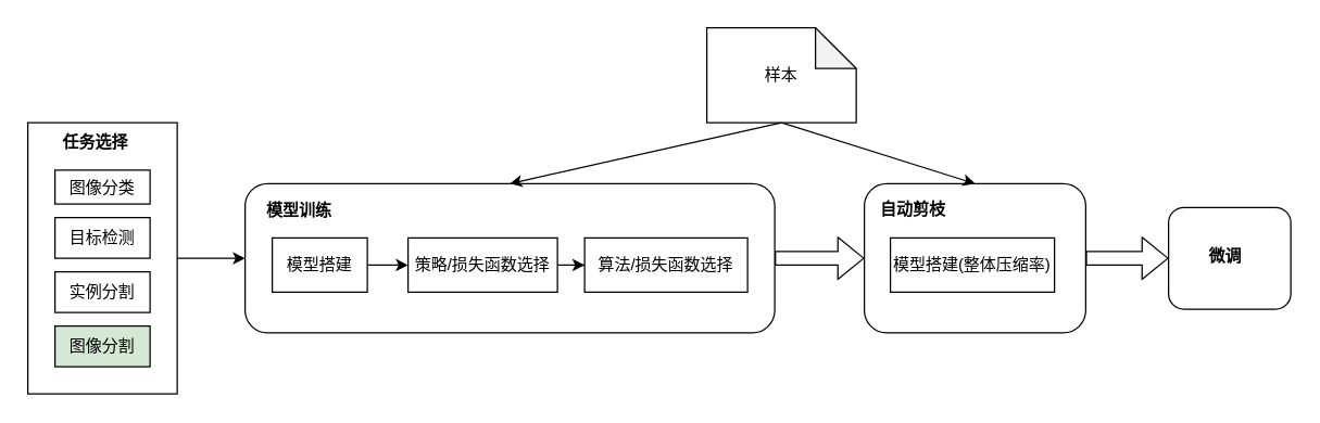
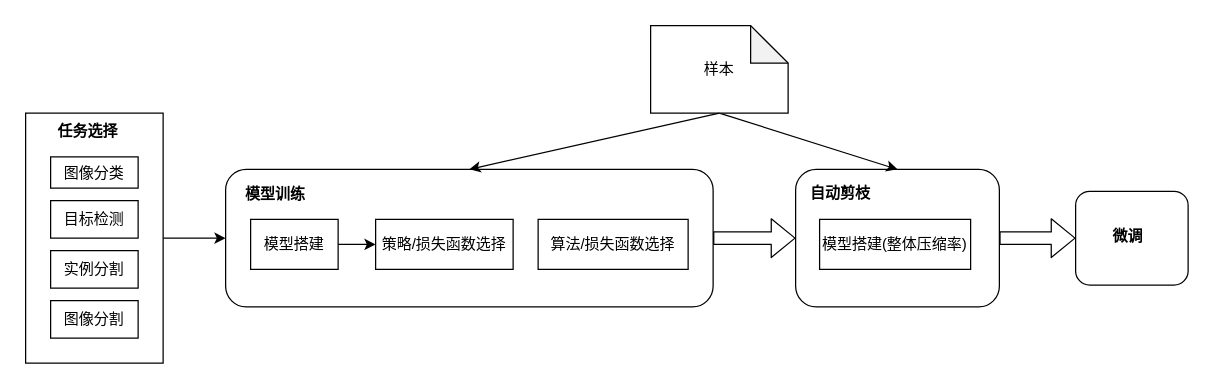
- <mxCell id="14" style="edgeStyle=orthogonalEdgeStyle;rounded=0;orthogonalLoop=1;jettySize=auto;html=1;exitX=1;exitY=0.5;exitDx=0;exitDy=0;" edge="1" parent="1" source="15" target="16"><mxGeometry relative="1" as="geometry" /></mxCell>
- <mxCell id="9" value="图像分割" style="rounded=0;whiteSpace=wrap;html=1;fillColor=#d5e8d4;" vertex="1" parent="4"><mxGeometry x="20" y="150" width="70" height="30" as="geometry" /></mxCell>
+ <mxCell id="9" value="图像分割" style="rounded=0;whiteSpace=wrap;html=1;" vertex="1" parent="4"><mxGeometry x="20" y="150" width="70" height="30" as="geometry" /></mxCell>
